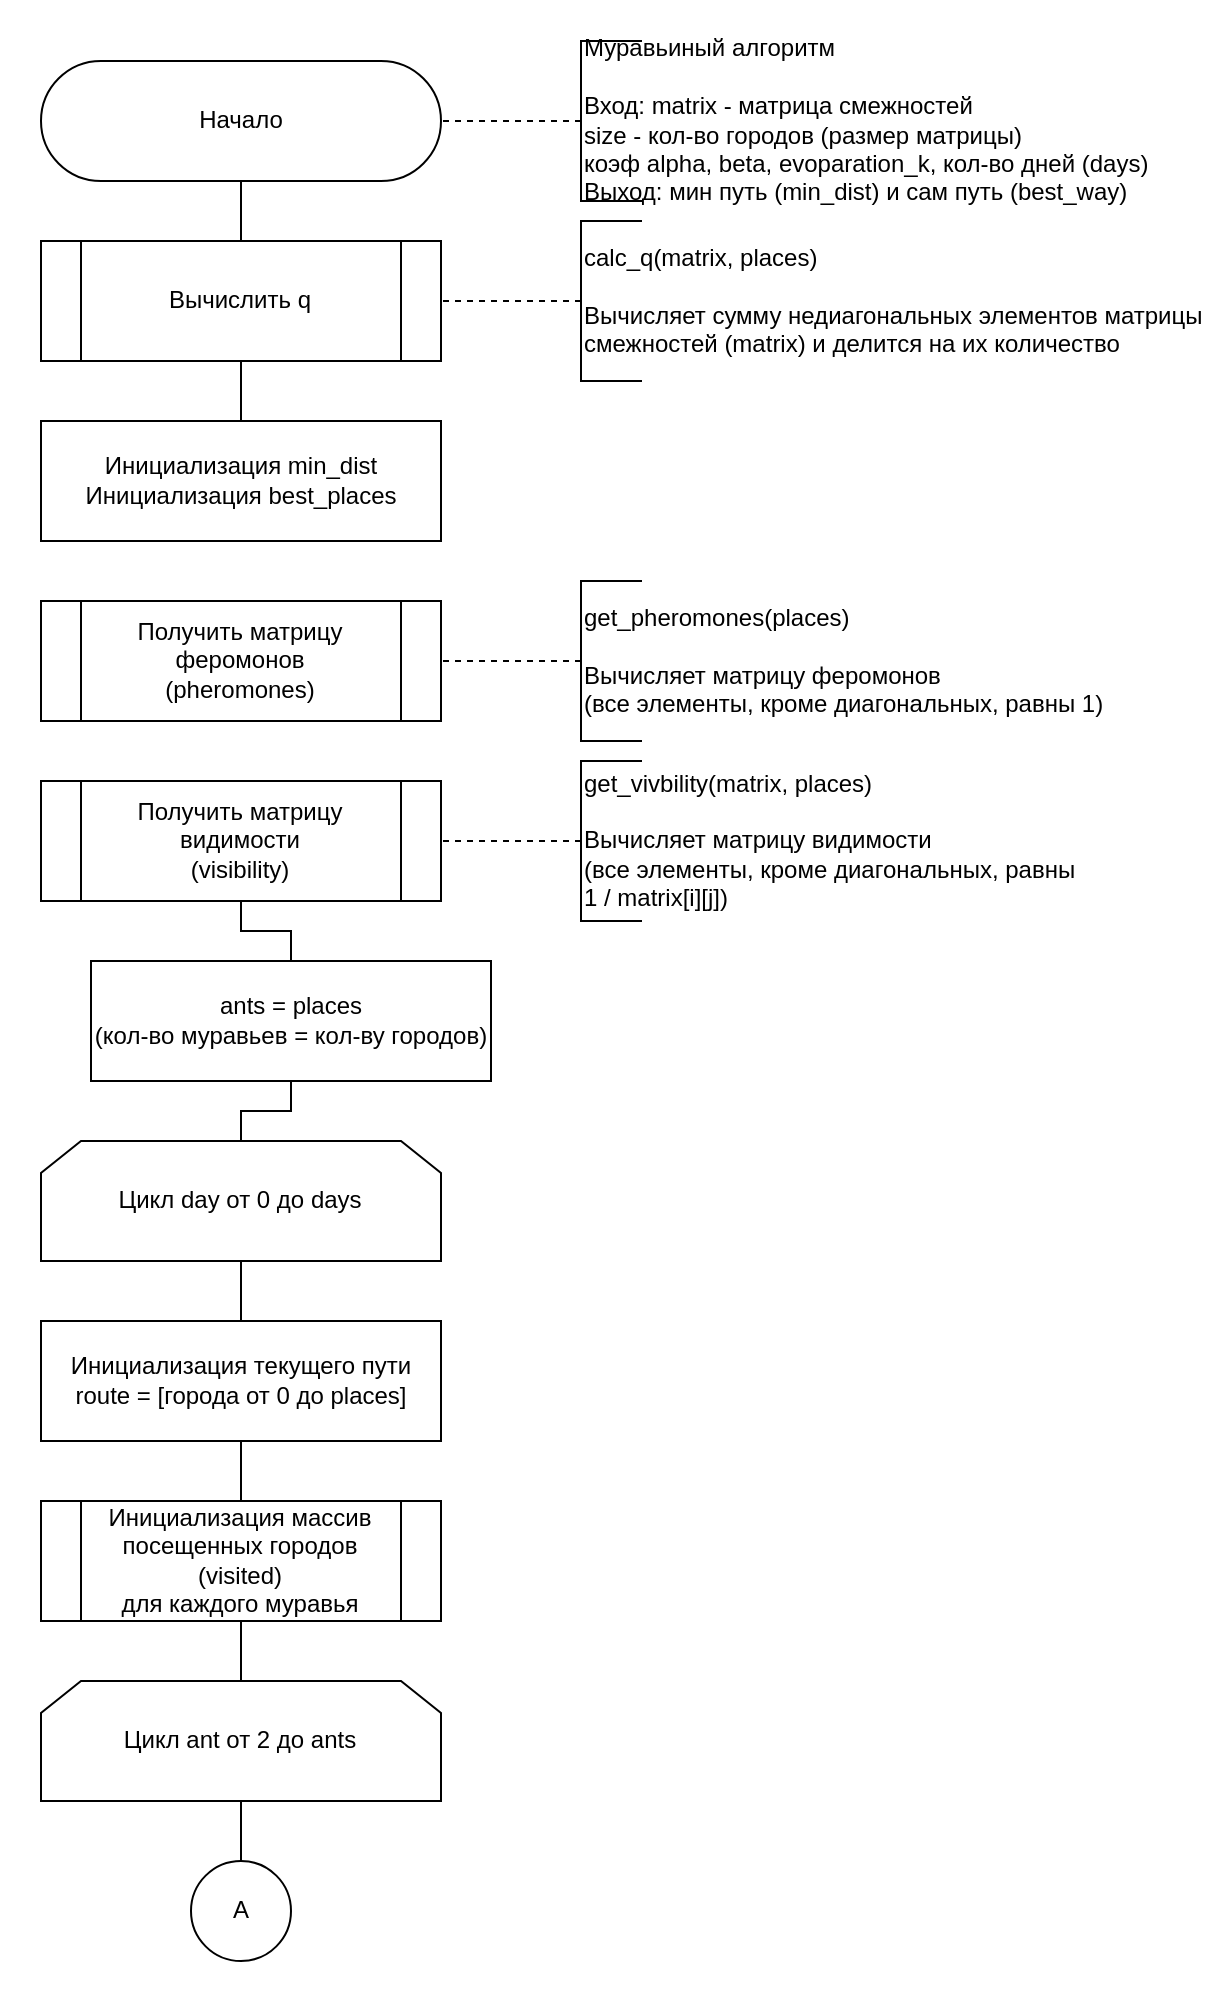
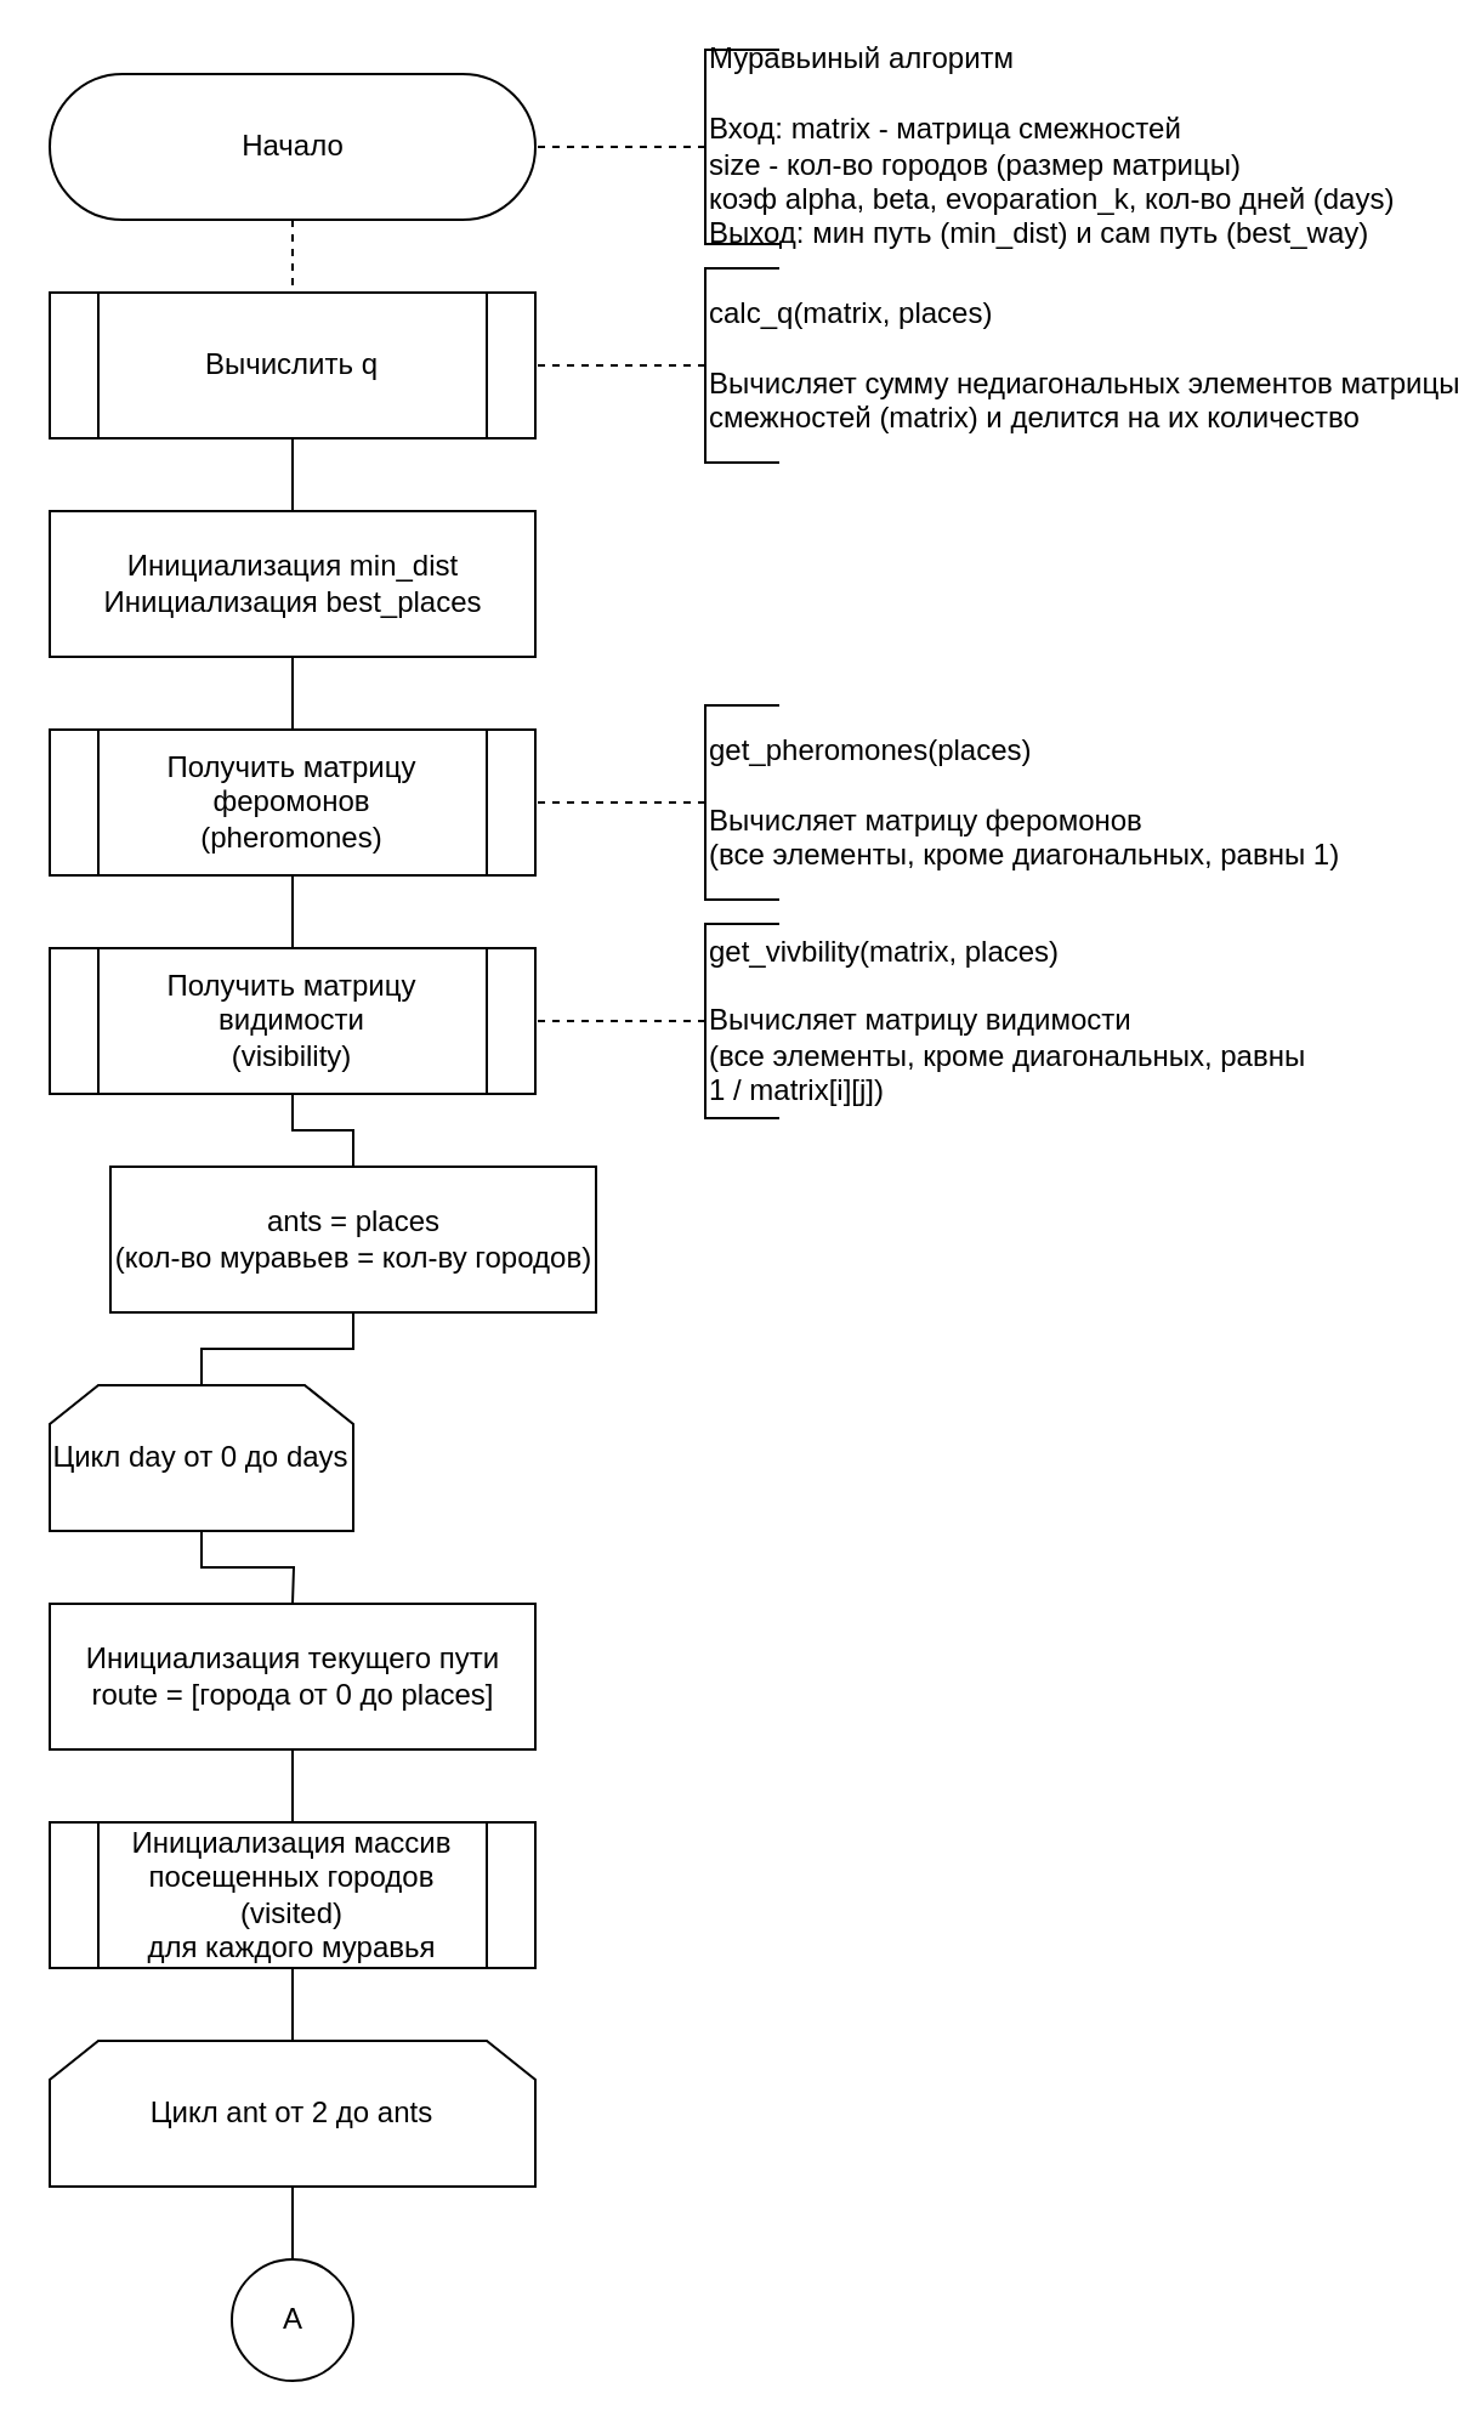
- <mxCell id="2" style="edgeStyle=none;html=1;exitX=0.5;exitY=0.5;exitDx=0;exitDy=30;exitPerimeter=0;entryX=0.5;entryY=0;entryDx=0;entryDy=0;endArrow=none;endFill=0;" parent="1" source="3" target="7" edge="1"><mxGeometry relative="1" as="geometry" /></mxCell>
+ <mxCell id="2" style="edgeStyle=none;html=1;exitX=0.5;exitY=0.5;exitDx=0;exitDy=30;exitPerimeter=0;entryX=0.5;entryY=0;entryDx=0;entryDy=0;endArrow=none;endFill=0;dashed=1;" parent="1" source="3" target="7" edge="1"><mxGeometry relative="1" as="geometry" /></mxCell>
+ <mxCell id="10" style="edgeStyle=orthogonalEdgeStyle;html=1;exitX=0.5;exitY=1;exitDx=0;exitDy=0;entryX=0.5;entryY=0;entryDx=0;entryDy=0;endArrow=none;endFill=0;rounded=0;" parent="1" source="11" target="15" edge="1"><mxGeometry relative="1" as="geometry" /></mxCell>
+ <mxCell id="14" style="edgeStyle=orthogonalEdgeStyle;rounded=0;html=1;exitX=0.5;exitY=1;exitDx=0;exitDy=0;entryX=0.5;entryY=0;entryDx=0;entryDy=0;endArrow=none;endFill=0;" parent="1" source="15" target="13" edge="1"><mxGeometry relative="1" as="geometry" /></mxCell>
- <mxCell id="23" value="Цикл day от 0 до days" style="shape=loopLimit;whiteSpace=wrap;html=1;direction=east" parent="1" vertex="1"><mxGeometry x="20" y="570" width="200" height="60" as="geometry" /></mxCell>
+ <mxCell id="23" value="Цикл day от 0 до days" style="shape=loopLimit;whiteSpace=wrap;html=1;direction=east" parent="1" vertex="1"><mxGeometry x="20" y="570" width="125" height="60" as="geometry" /></mxCell>
